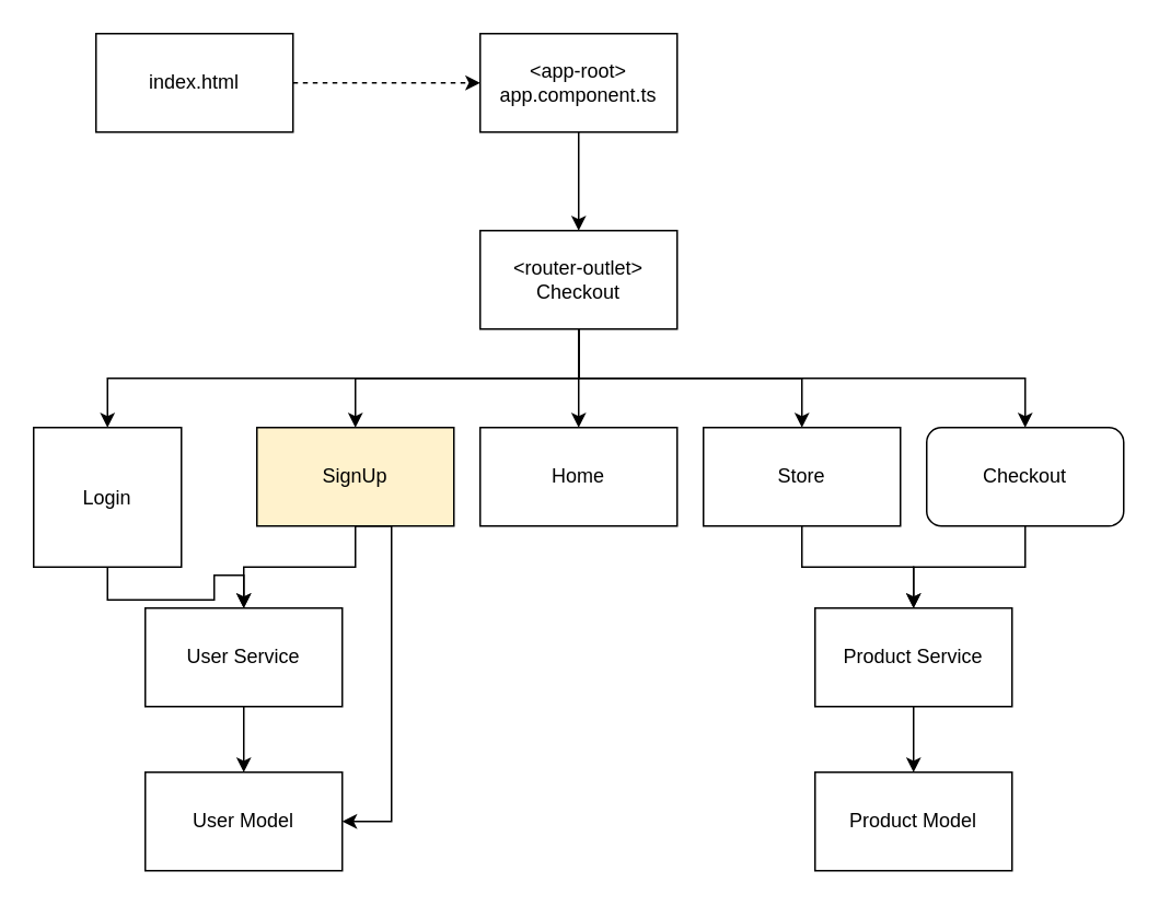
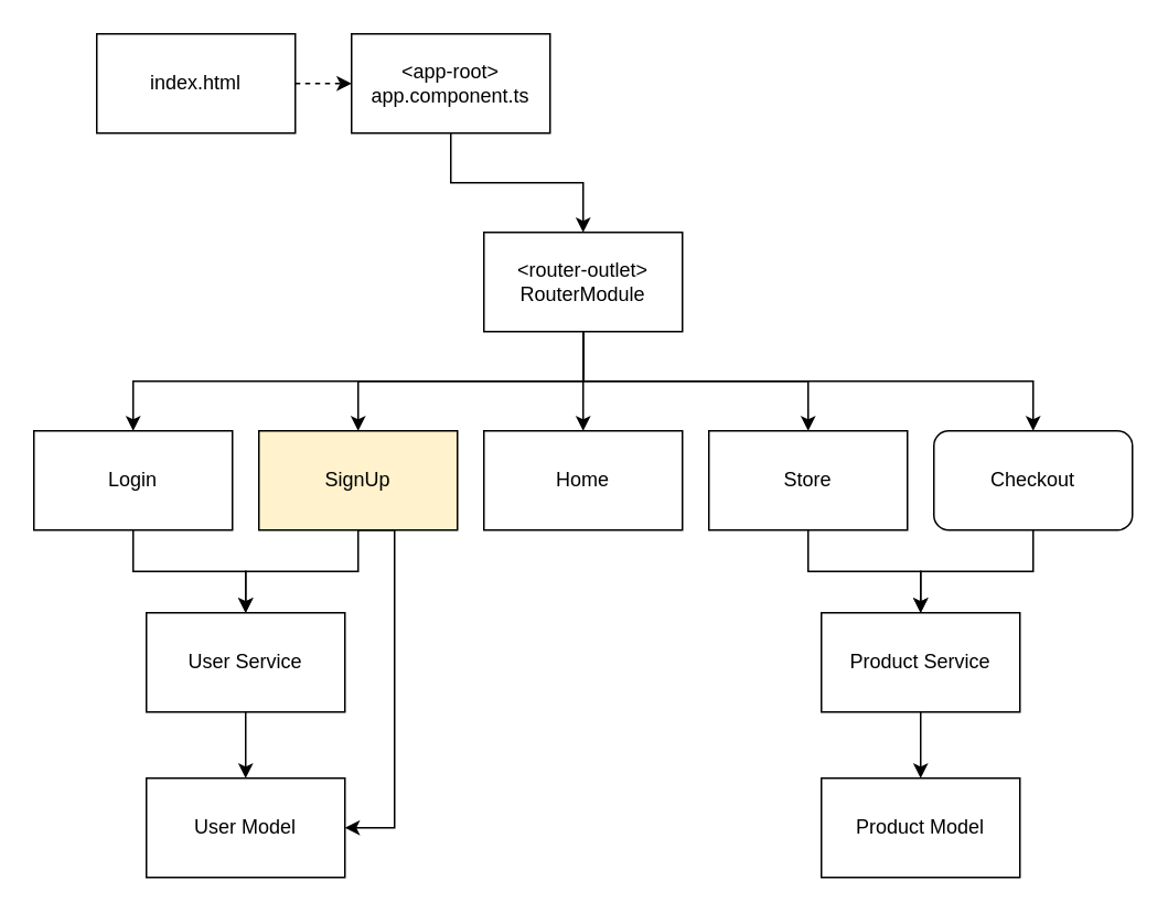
- <mxCell id="5" value="&amp;lt;app-root&amp;gt;&lt;div&gt;app.component.ts&lt;/div&gt;" style="rounded=0;whiteSpace=wrap;html=1;" parent="1" vertex="1"><mxGeometry x="292" y="20" width="120" height="60" as="geometry" /></mxCell>
+ <mxCell id="5" value="&amp;lt;app-root&amp;gt;&lt;div&gt;app.component.ts&lt;/div&gt;" style="rounded=0;whiteSpace=wrap;html=1;" parent="1" vertex="1"><mxGeometry x="212" y="20" width="120" height="60" as="geometry" /></mxCell>
- <mxCell id="11" value="&amp;lt;router-outlet&amp;gt;&lt;div&gt;Checkout&lt;/div&gt;" style="rounded=0;whiteSpace=wrap;html=1;" parent="1" vertex="1"><mxGeometry x="292" y="140" width="120" height="60" as="geometry" /></mxCell>
+ <mxCell id="11" value="&amp;lt;router-outlet&amp;gt;&lt;div&gt;RouterModule&lt;/div&gt;" style="rounded=0;whiteSpace=wrap;html=1;" parent="1" vertex="1"><mxGeometry x="292" y="140" width="120" height="60" as="geometry" /></mxCell>
- <mxCell id="13" value="Login" style="rounded=0;whiteSpace=wrap;html=1;" parent="1" vertex="1"><mxGeometry x="20" y="260" width="90" height="85" as="geometry" /></mxCell>
+ <mxCell id="13" value="Login" style="rounded=0;whiteSpace=wrap;html=1;" parent="1" vertex="1"><mxGeometry x="20" y="260" width="120" height="60" as="geometry" /></mxCell>
